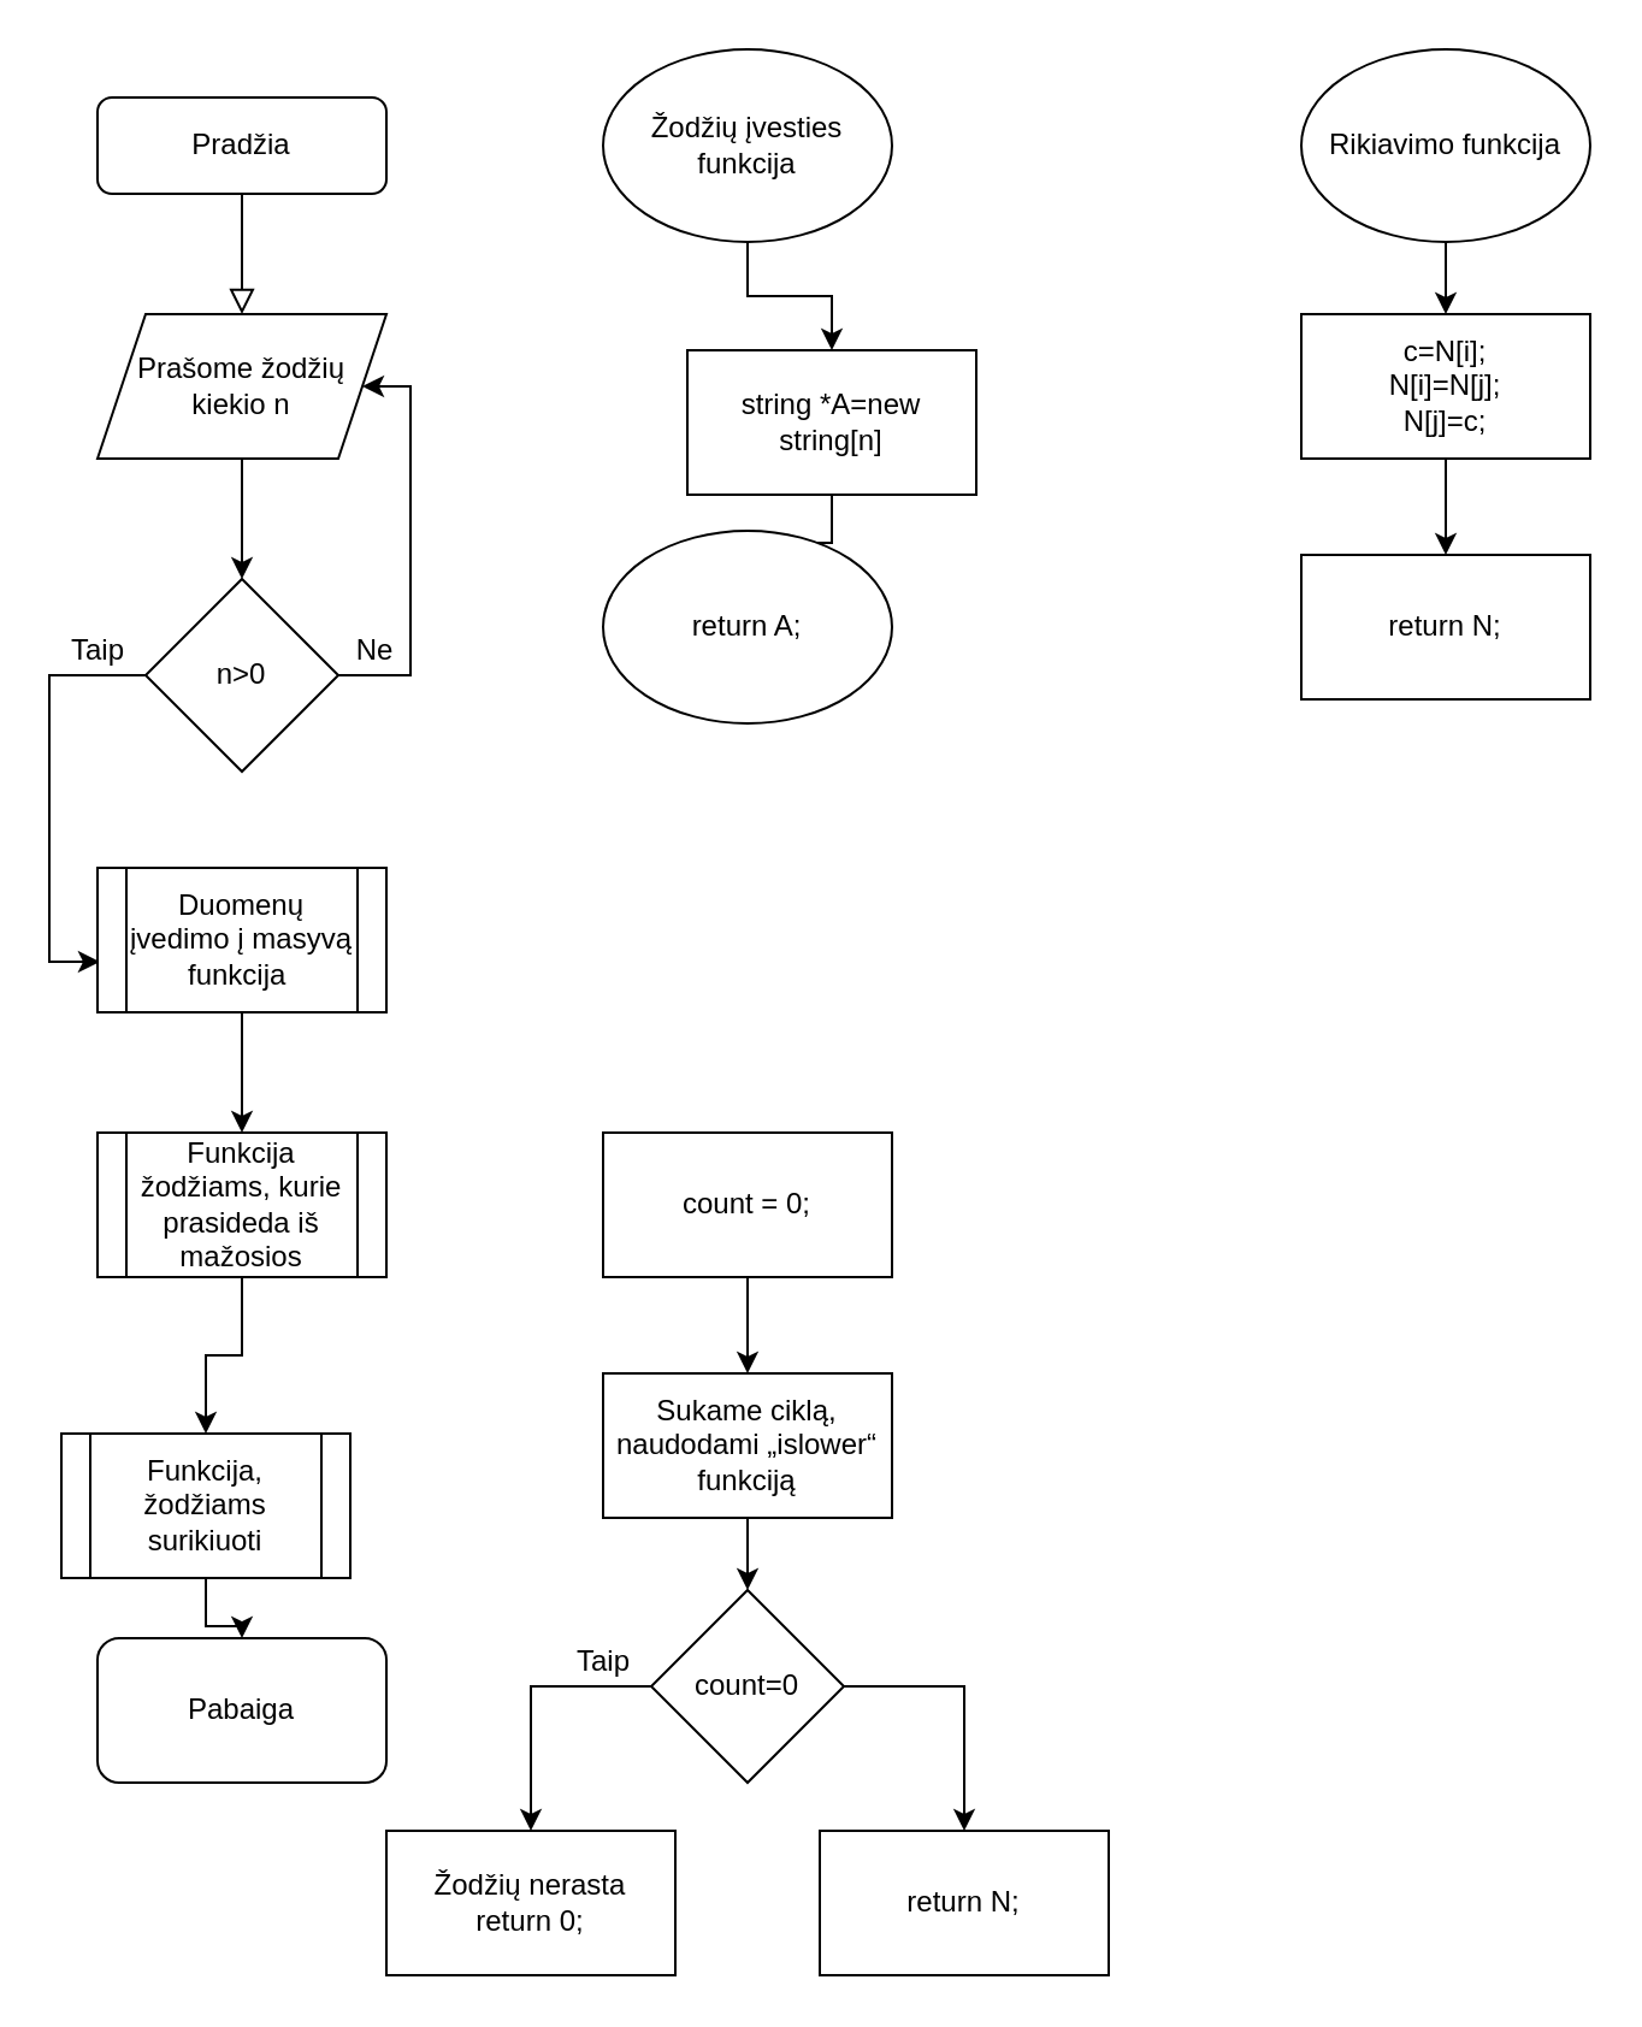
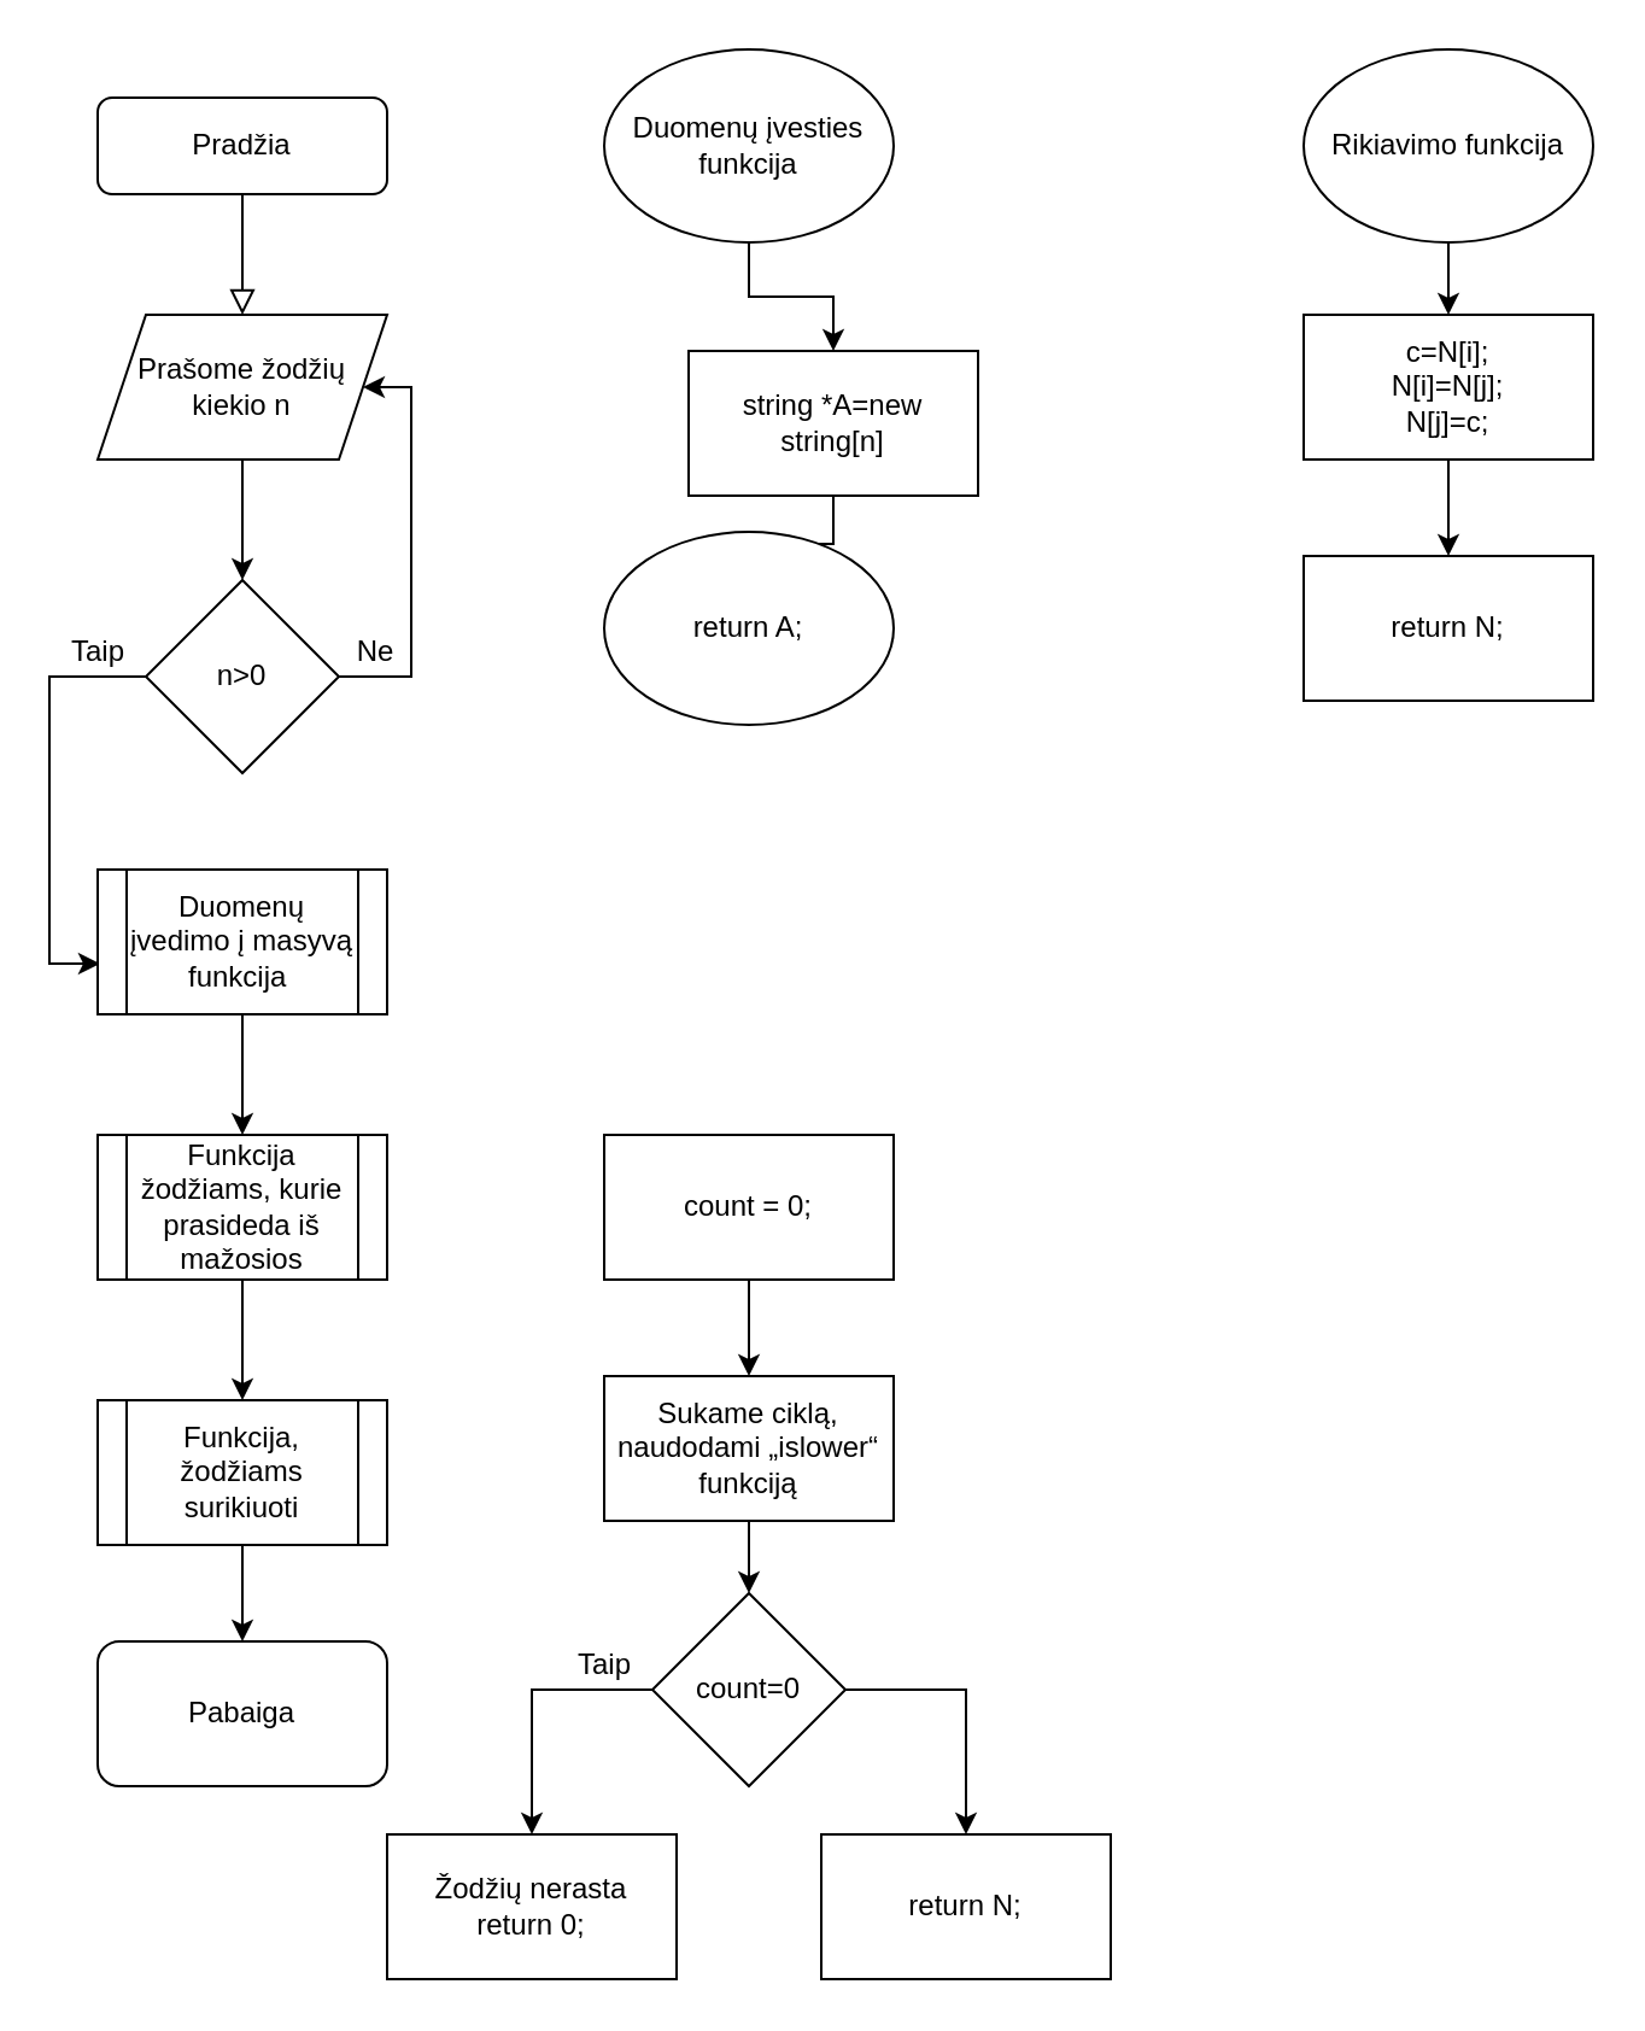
- <mxCell id="19" value="Žodžių įvesties funkcija" style="ellipse;whiteSpace=wrap;html=1;" vertex="1" parent="1"><mxGeometry x="250" y="20" width="120" height="80" as="geometry" /></mxCell>
+ <mxCell id="19" value="Duomenų įvesties funkcija" style="ellipse;whiteSpace=wrap;html=1;" vertex="1" parent="1"><mxGeometry x="250" y="20" width="120" height="80" as="geometry" /></mxCell>
- <mxCell id="16" value="Funkcija, žodžiams surikiuoti" style="shape=process;whiteSpace=wrap;html=1;backgroundOutline=1;" vertex="1" parent="1"><mxGeometry x="25" y="595" width="120" height="60" as="geometry" /></mxCell>
+ <mxCell id="16" value="Funkcija, žodžiams surikiuoti" style="shape=process;whiteSpace=wrap;html=1;backgroundOutline=1;" vertex="1" parent="1"><mxGeometry x="40" y="580" width="120" height="60" as="geometry" /></mxCell>
